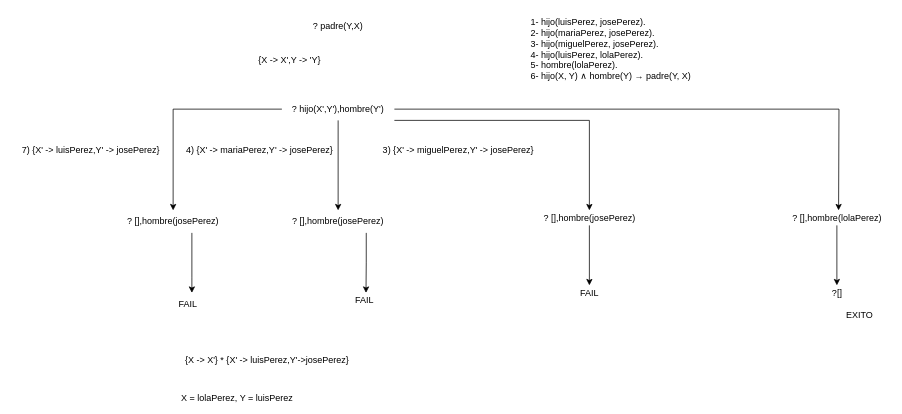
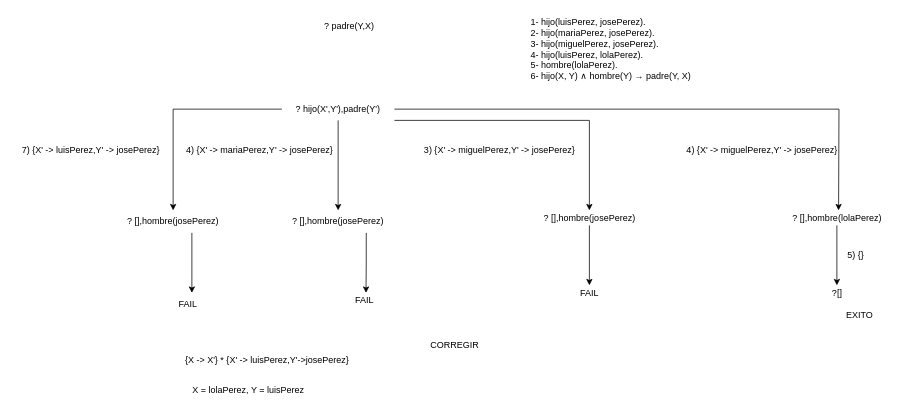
- <mxCell id="2" value="? padre(Y,X)" style="text;html=1;strokeColor=none;fillColor=none;align=center;verticalAlign=middle;whiteSpace=wrap;rounded=0;" vertex="1" parent="1"><mxGeometry x="405" y="20" width="90" height="30" as="geometry" /></mxCell>
+ <mxCell id="2" value="? padre(Y,X)" style="text;html=1;strokeColor=none;fillColor=none;align=center;verticalAlign=middle;whiteSpace=wrap;rounded=0;" vertex="1" parent="1"><mxGeometry x="420" y="20" width="90" height="30" as="geometry" /></mxCell>
- <mxCell id="9" value="{X -&amp;gt; X',Y -&amp;gt; 'Y}" style="text;html=1;align=center;verticalAlign=middle;resizable=0;points=[];autosize=1;strokeColor=none;fillColor=none;" vertex="1" parent="1"><mxGeometry x="335" y="70" width="100" height="20" as="geometry" /></mxCell>
- <mxCell id="8" value="? hijo(X',Y'),&lt;span style=&quot;text-align: left&quot;&gt;hombre(Y')&lt;/span&gt;" style="text;html=1;strokeColor=none;fillColor=none;align=center;verticalAlign=middle;whiteSpace=wrap;rounded=0;" vertex="1" parent="1"><mxGeometry x="375" y="130" width="150" height="30" as="geometry" /></mxCell>
+ <mxCell id="8" value="? hijo(X',Y'),&lt;span style=&quot;text-align: left&quot;&gt;padre(Y')&lt;/span&gt;" style="text;html=1;strokeColor=none;fillColor=none;align=center;verticalAlign=middle;whiteSpace=wrap;rounded=0;" vertex="1" parent="1"><mxGeometry x="375" y="130" width="150" height="30" as="geometry" /></mxCell>
- <mxCell id="20" value="3) {X' -&amp;gt; miguelPerez,Y' -&amp;gt; josePerez}" style="text;html=1;align=center;verticalAlign=middle;resizable=0;points=[];autosize=1;strokeColor=none;fillColor=none;" vertex="1" parent="1"><mxGeometry x="500" y="190" width="220" height="20" as="geometry" /></mxCell>
+ <mxCell id="20" value="3) {X' -&amp;gt; miguelPerez,Y' -&amp;gt; josePerez}" style="text;html=1;align=center;verticalAlign=middle;resizable=0;points=[];autosize=1;strokeColor=none;fillColor=none;" vertex="1" parent="1"><mxGeometry x="555" y="190" width="220" height="20" as="geometry" /></mxCell>
+ <mxCell id="22" value="4) {X' -&amp;gt; miguelPerez,Y' -&amp;gt; josePerez}" style="text;html=1;align=center;verticalAlign=middle;resizable=0;points=[];autosize=1;strokeColor=none;fillColor=none;" vertex="1" parent="1"><mxGeometry x="905" y="190" width="220" height="20" as="geometry" /></mxCell>
+ <mxCell id="28" value="5) {}" style="text;html=1;align=center;verticalAlign=middle;resizable=0;points=[];autosize=1;strokeColor=none;fillColor=none;" vertex="1" parent="1"><mxGeometry x="1120" y="330" width="40" height="20" as="geometry" /></mxCell>
+ <mxCell id="30" value="CORREGIR" style="text;html=1;align=center;verticalAlign=middle;resizable=0;points=[];autosize=1;strokeColor=none;fillColor=none;" vertex="1" parent="1"><mxGeometry x="565" y="450" width="80" height="20" as="geometry" /></mxCell>
- <mxCell id="29" value="X = lolaPerez, Y = luisPerez" style="text;html=1;align=center;verticalAlign=middle;resizable=0;points=[];autosize=1;strokeColor=none;fillColor=none;" vertex="1" parent="1"><mxGeometry x="235" y="520" width="160" height="20" as="geometry" /></mxCell>
+ <mxCell id="29" value="X = lolaPerez, Y = luisPerez" style="text;html=1;align=center;verticalAlign=middle;resizable=0;points=[];autosize=1;strokeColor=none;fillColor=none;" vertex="1" parent="1"><mxGeometry x="250" y="510" width="160" height="20" as="geometry" /></mxCell>
